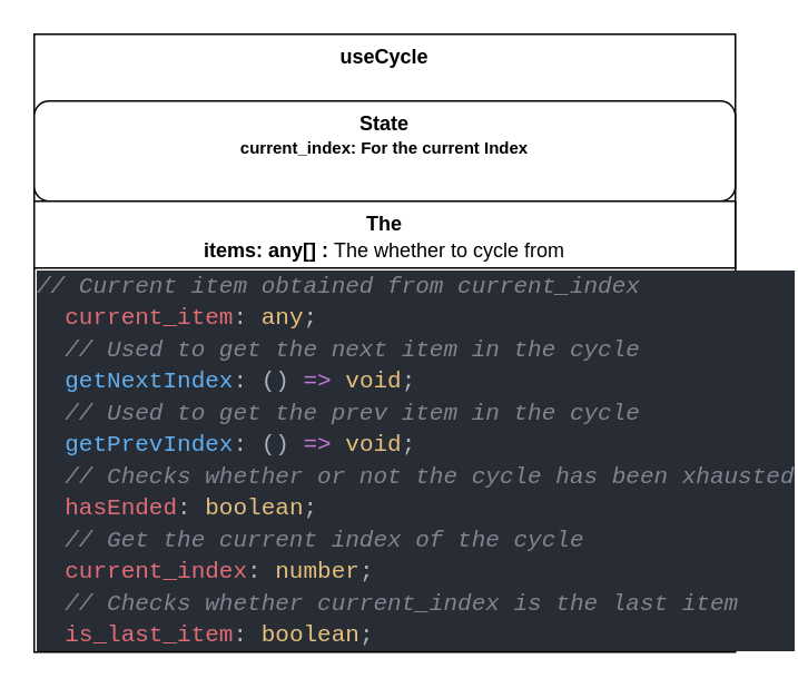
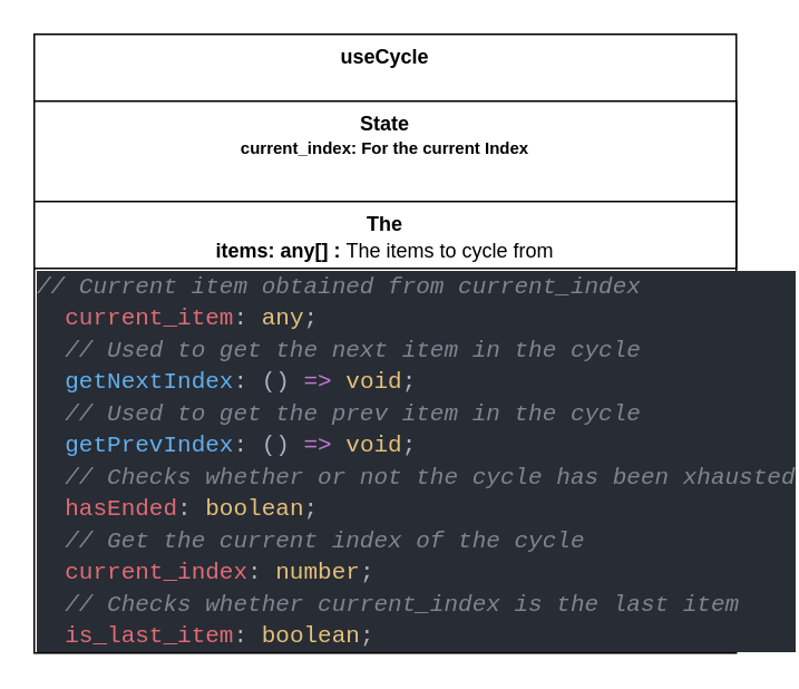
- <mxCell id="3" value="&lt;b&gt;State&lt;br&gt;&lt;font style=&quot;font-size: 10px&quot;&gt;current_index: For the current Index&lt;/font&gt;&lt;br&gt;&lt;/b&gt;" style="whiteSpace=wrap;html=1;verticalAlign=top;rounded=1;" vertex="1" parent="1"><mxGeometry y="60" width="420" height="60" as="geometry" x="20" /></mxCell>
+ <mxCell id="3" value="&lt;b&gt;State&lt;br&gt;&lt;font style=&quot;font-size: 10px&quot;&gt;current_index: For the current Index&lt;/font&gt;&lt;br&gt;&lt;/b&gt;" style="rounded=0;whiteSpace=wrap;html=1;verticalAlign=top;" vertex="1" parent="1"><mxGeometry y="60" width="420" height="60" as="geometry" x="20" /></mxCell>
- <mxCell id="5" value="items: any[] : &lt;span style=&quot;font-weight: normal&quot;&gt;The whether to cycle from&lt;/span&gt;" style="text;html=1;strokeColor=none;fillColor=none;align=center;verticalAlign=middle;whiteSpace=wrap;rounded=0;fontStyle=1" vertex="1" parent="1"><mxGeometry y="140" width="420" height="20" as="geometry" x="20" /></mxCell>
+ <mxCell id="5" value="items: any[] : &lt;span style=&quot;font-weight: normal&quot;&gt;The items to cycle from&lt;/span&gt;" style="text;html=1;strokeColor=none;fillColor=none;align=center;verticalAlign=middle;whiteSpace=wrap;rounded=0;fontStyle=1" vertex="1" parent="1"><mxGeometry y="140" width="420" height="20" as="geometry" x="20" /></mxCell>
